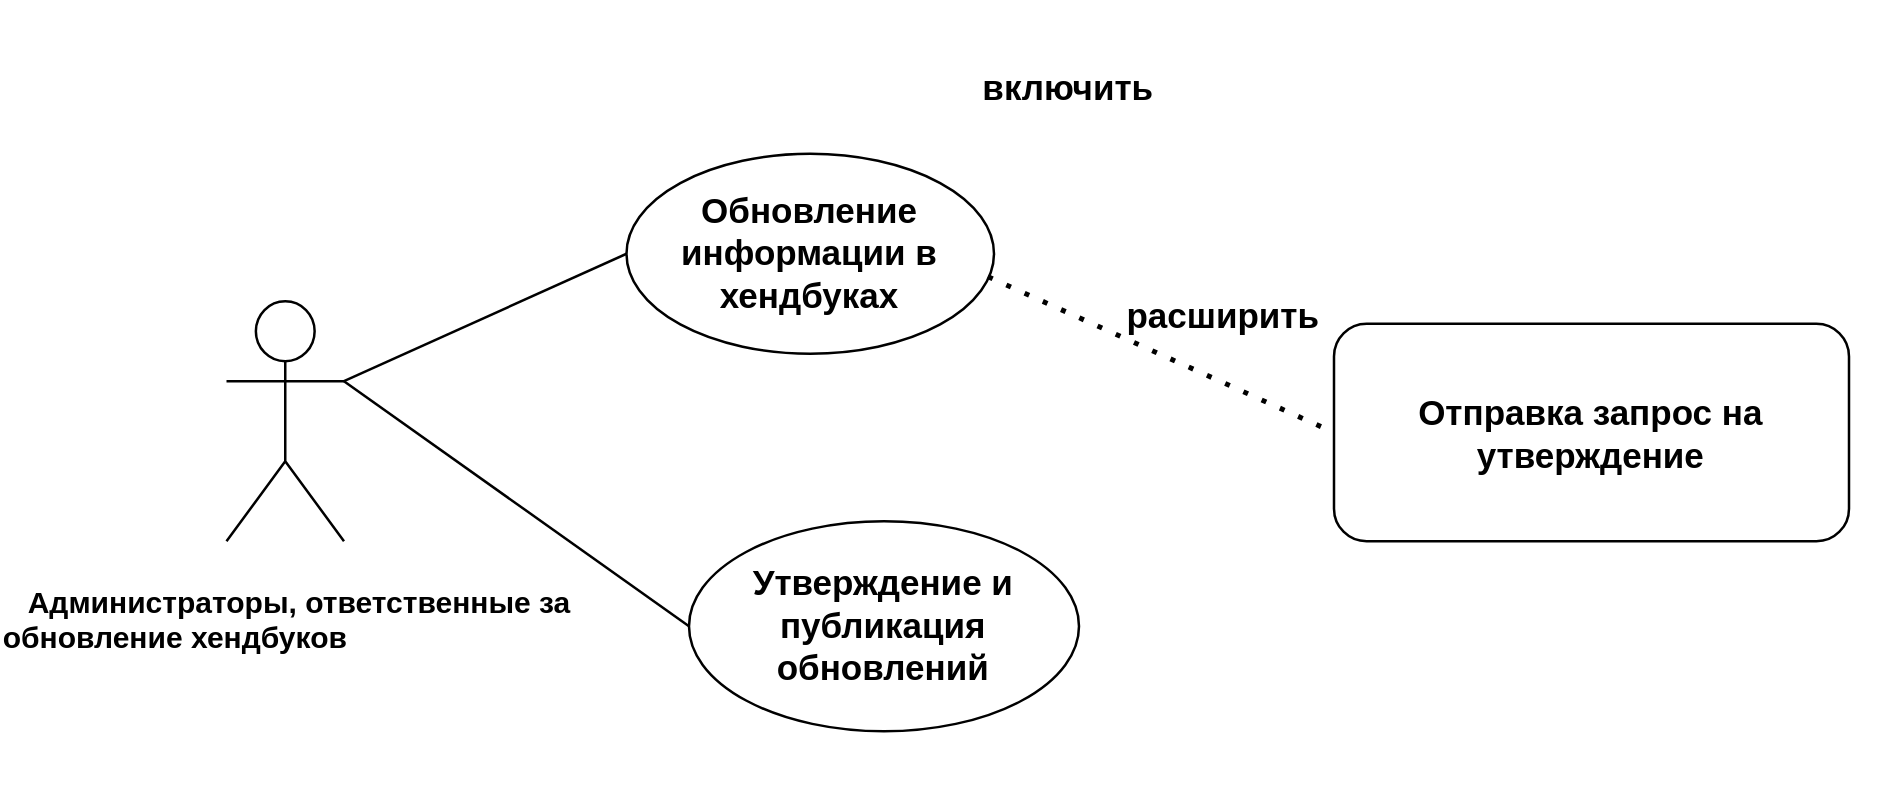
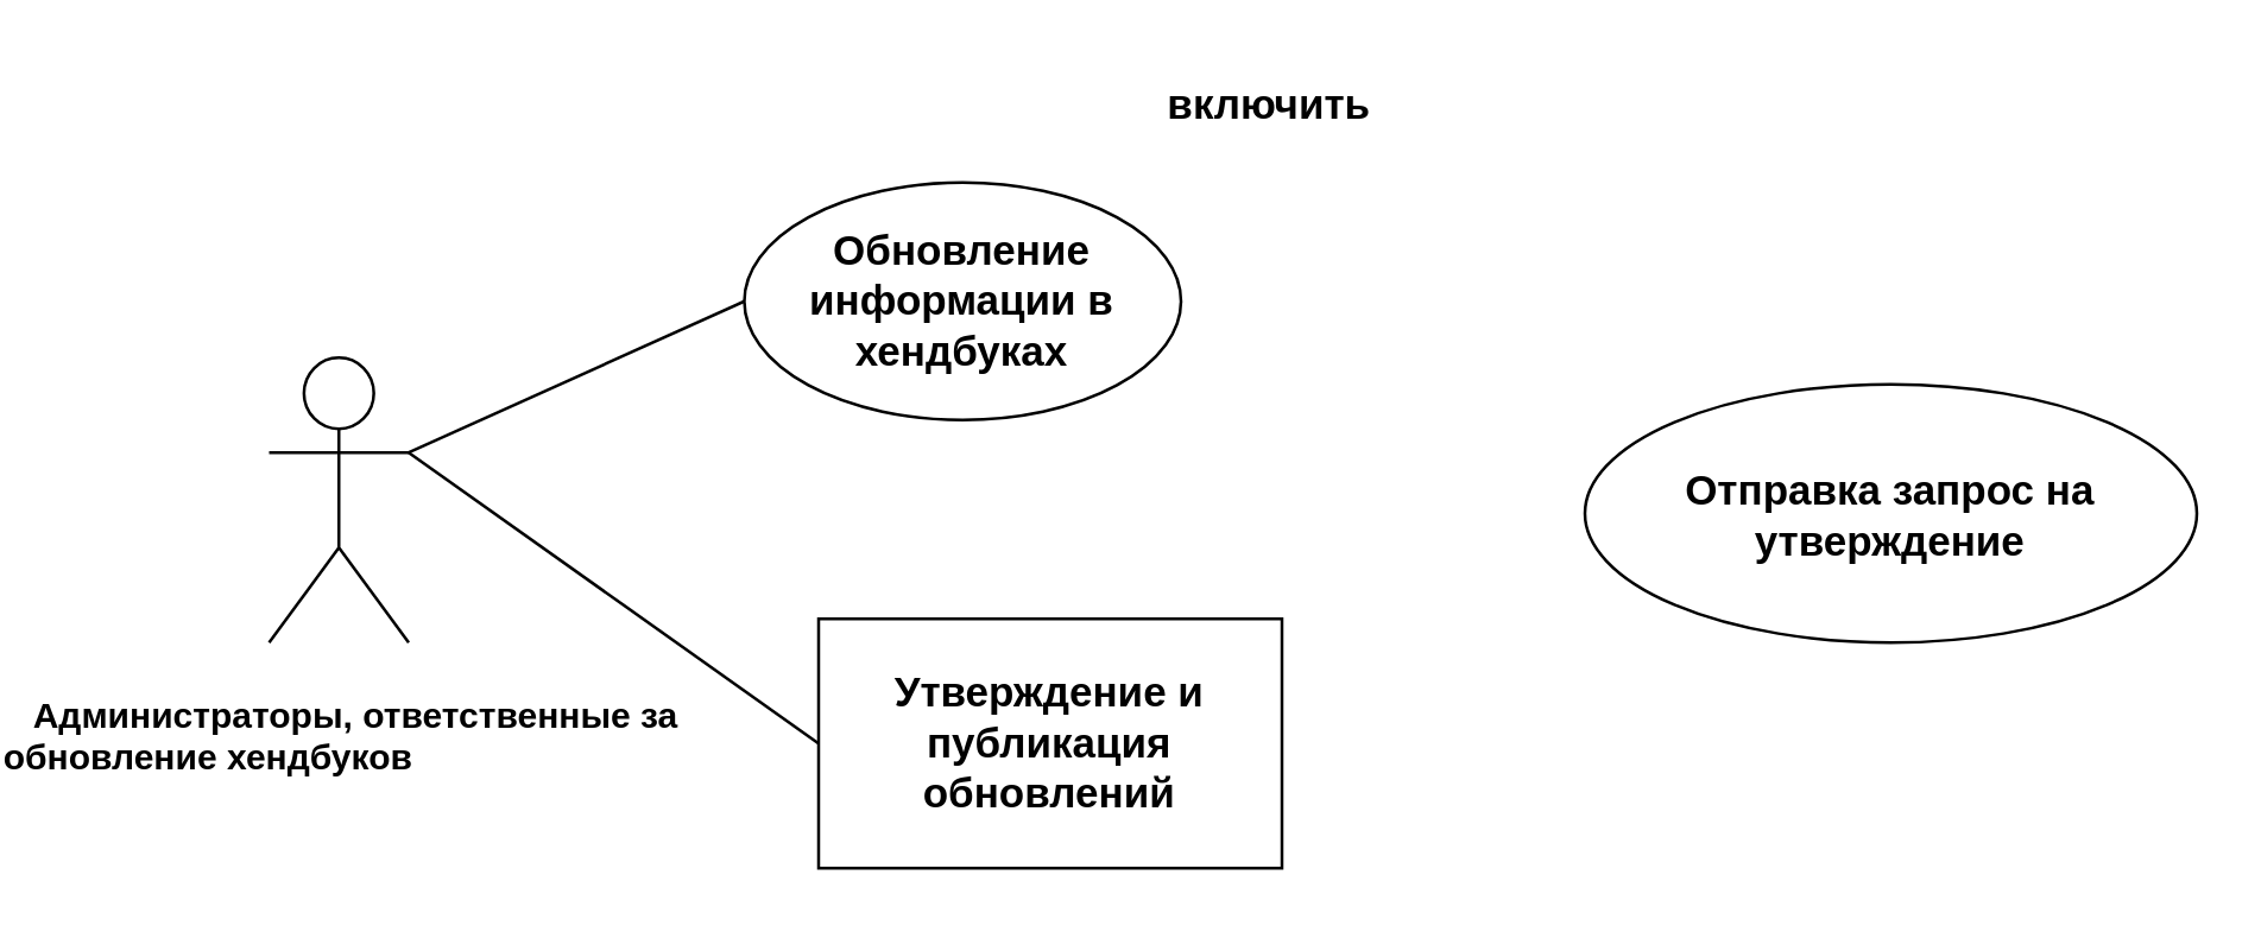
- <mxCell id="8" value="" style="endArrow=none;dashed=1;html=1;dashPattern=1 3;strokeWidth=2;rounded=0;entryX=0;entryY=0.5;entryDx=0;entryDy=0;exitX=0.984;exitY=0.615;exitDx=0;exitDy=0;exitPerimeter=0;" edge="1" parent="1" source="3" target="7"><mxGeometry width="50" height="50" relative="1" as="geometry"><mxPoint x="335" y="226" as="sourcePoint" /><mxPoint x="385" y="176" as="targetPoint" /></mxGeometry></mxCell>
- <mxCell id="10" value="&lt;b&gt;&lt;font style=&quot;font-size: 14px;&quot;&gt;расширить&lt;/font&gt;&lt;/b&gt;" style="text;html=1;strokeColor=none;fillColor=none;align=center;verticalAlign=middle;whiteSpace=wrap;rounded=0;" vertex="1" parent="1"><mxGeometry x="389" y="111" width="60" height="30" as="geometry" /></mxCell>
- <mxCell id="7" value="&lt;font style=&quot;font-size: 14px;&quot;&gt;&lt;b&gt;Отправка запрос на утверждение&lt;/b&gt;&lt;/font&gt;" style="whiteSpace=wrap;html=1;rounded=1;" vertex="1" parent="1"><mxGeometry x="463" y="129" width="206" height="87" as="geometry" /></mxCell>
+ <mxCell id="7" value="&lt;font style=&quot;font-size: 14px;&quot;&gt;&lt;b&gt;Отправка запрос на утверждение&lt;/b&gt;&lt;/font&gt;" style="ellipse;whiteSpace=wrap;html=1;" vertex="1" parent="1"><mxGeometry x="463" y="129" width="206" height="87" as="geometry" /></mxCell>
- <mxCell id="5" value="&lt;b&gt;&lt;font style=&quot;font-size: 14px;&quot;&gt;Утверждение и публикация обновлений&lt;/font&gt;&lt;/b&gt;" style="ellipse;whiteSpace=wrap;html=1;" vertex="1" parent="1"><mxGeometry x="205" y="208" width="156" height="84" as="geometry" /></mxCell>
+ <mxCell id="5" value="&lt;b&gt;&lt;font style=&quot;font-size: 14px;&quot;&gt;Утверждение и публикация обновлений&lt;/font&gt;&lt;/b&gt;" style="whiteSpace=wrap;html=1;rounded=0;" vertex="1" parent="1"><mxGeometry x="205" y="208" width="156" height="84" as="geometry" /></mxCell>
